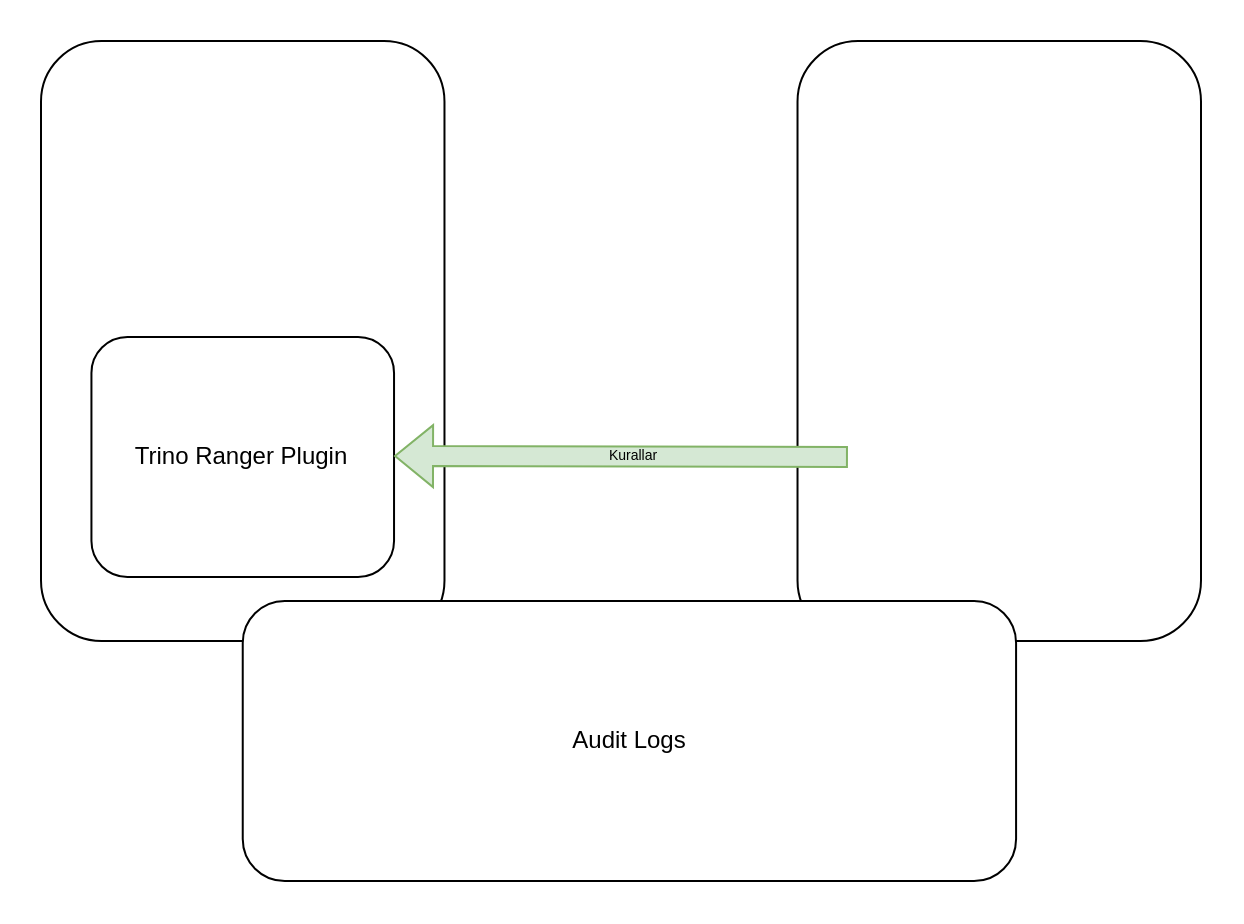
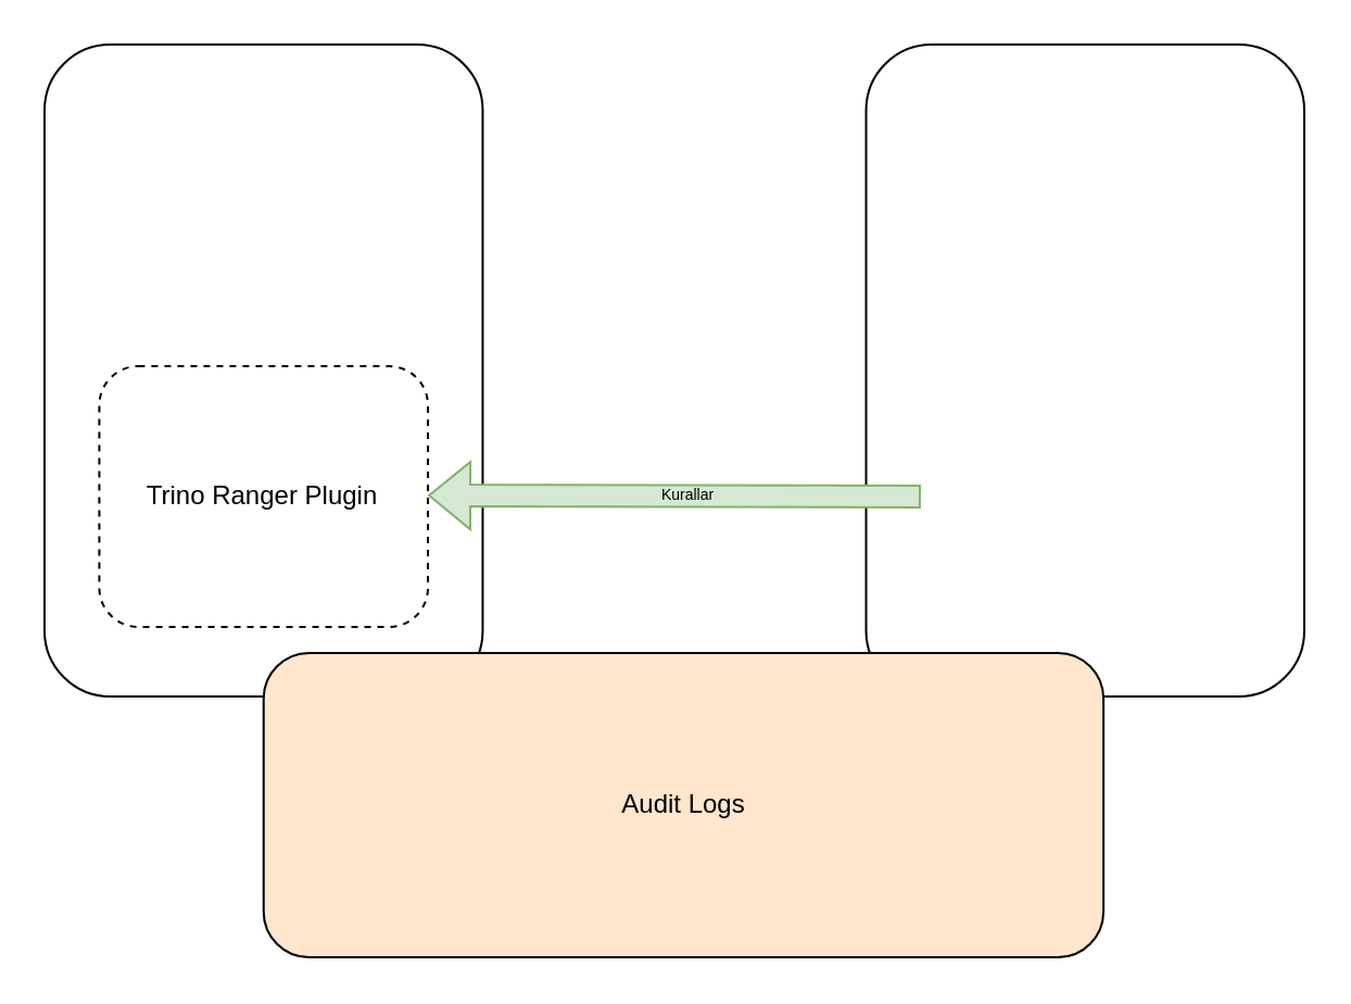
- <mxCell id="7" value="Trino Ranger Plugin" style="rounded=1;whiteSpace=wrap;html=1;movable=1;resizable=1;rotatable=1;deletable=1;editable=1;locked=0;connectable=1;" vertex="1" parent="2"><mxGeometry x="25.217" y="148" width="151.304" height="120" as="geometry" /></mxCell>
+ <mxCell id="7" value="Trino Ranger Plugin" style="rounded=1;whiteSpace=wrap;html=1;movable=1;resizable=1;rotatable=1;deletable=1;editable=1;locked=0;connectable=1;dashed=1;" vertex="1" parent="2"><mxGeometry x="25.217" y="148" width="151.304" height="120" as="geometry" /></mxCell>
- <mxCell id="8" value="Audit Logs" style="rounded=1;whiteSpace=wrap;html=1;movable=1;resizable=1;rotatable=1;deletable=1;editable=1;locked=0;connectable=1;" vertex="1" parent="2"><mxGeometry x="100.87" y="280" width="386.667" height="140" as="geometry" /></mxCell>
+ <mxCell id="8" value="Audit Logs" style="rounded=1;whiteSpace=wrap;html=1;movable=1;resizable=1;rotatable=1;deletable=1;editable=1;locked=0;connectable=1;fillColor=#ffe6cc;" vertex="1" parent="2"><mxGeometry x="100.87" y="280" width="386.667" height="140" as="geometry" /></mxCell>
